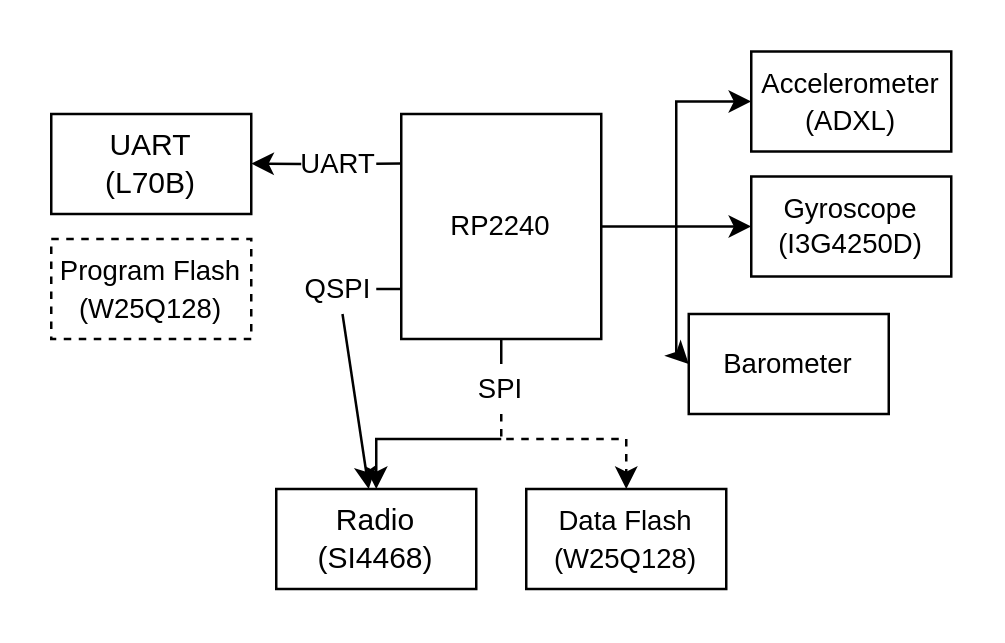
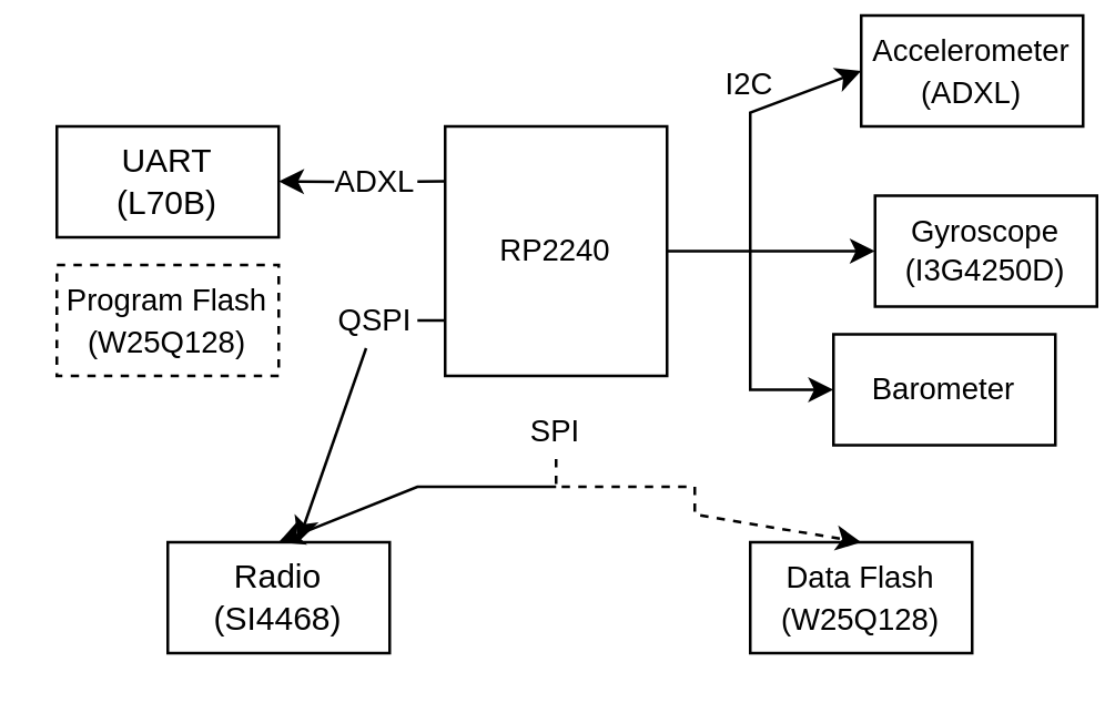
+ <mxCell id="19" value="I2C" style="text;html=1;strokeColor=none;fillColor=none;align=center;verticalAlign=middle;whiteSpace=wrap;rounded=0;fontSize=11;" parent="1" vertex="1"><mxGeometry x="240" y="20" width="60" height="20" as="geometry" /></mxCell>
- <mxCell id="13" value="&lt;font style=&quot;font-size: 11px;&quot;&gt;Accelerometer&lt;br&gt;(ADXL)&lt;/font&gt;" style="rounded=0;whiteSpace=wrap;html=1;" parent="1" vertex="1"><mxGeometry x="300" y="20" width="80" height="40" as="geometry" /></mxCell>
+ <mxCell id="13" value="&lt;font style=&quot;font-size: 11px;&quot;&gt;Accelerometer&lt;br&gt;(ADXL)&lt;/font&gt;" style="rounded=0;whiteSpace=wrap;html=1;" parent="1" vertex="1"><mxGeometry x="310" y="5" width="80" height="40" as="geometry" /></mxCell>
- <mxCell id="22" value="UART" style="text;html=1;strokeColor=none;fillColor=none;align=center;verticalAlign=middle;whiteSpace=wrap;rounded=0;fontSize=11;" vertex="1" parent="1"><mxGeometry x="120" y="55" width="30" height="20" as="geometry" /></mxCell>
+ <mxCell id="22" value="ADXL" style="text;html=1;strokeColor=none;fillColor=none;align=center;verticalAlign=middle;whiteSpace=wrap;rounded=0;fontSize=11;" vertex="1" parent="1"><mxGeometry x="120" y="55" width="30" height="20" as="geometry" /></mxCell>
- <mxCell id="14" value="&lt;div style=&quot;font-size: 11px;&quot;&gt;&lt;font style=&quot;font-size: 11px;&quot;&gt;Gyroscope&lt;/font&gt;&lt;/div&gt;&lt;div style=&quot;font-size: 11px;&quot;&gt;&lt;font style=&quot;font-size: 11px;&quot;&gt;(I3G4250D)&lt;br&gt;&lt;/font&gt;&lt;/div&gt;" style="rounded=0;whiteSpace=wrap;html=1;" parent="1" vertex="1"><mxGeometry x="300" y="70" width="80" height="40" as="geometry" /></mxCell>
+ <mxCell id="14" value="&lt;div style=&quot;font-size: 11px;&quot;&gt;&lt;font style=&quot;font-size: 11px;&quot;&gt;Gyroscope&lt;/font&gt;&lt;/div&gt;&lt;div style=&quot;font-size: 11px;&quot;&gt;&lt;font style=&quot;font-size: 11px;&quot;&gt;(I3G4250D)&lt;br&gt;&lt;/font&gt;&lt;/div&gt;" style="rounded=0;whiteSpace=wrap;html=1;" parent="1" vertex="1"><mxGeometry x="315" y="70" width="80" height="40" as="geometry" /></mxCell>
- <mxCell id="10" value="" style="endArrow=none;html=1;rounded=0;fontSize=11;strokeColor=default;entryX=0.5;entryY=0;entryDx=0;entryDy=0;exitX=0.5;exitY=1;exitDx=0;exitDy=0;" parent="1" source="2" target="9" edge="1"><mxGeometry width="50" height="50" relative="1" as="geometry"><mxPoint x="240" y="115.02" as="sourcePoint" /><mxPoint x="320" y="135" as="targetPoint" /><Array as="points" /></mxGeometry></mxCell>
- <mxCell id="15" value="&lt;font style=&quot;font-size: 11px;&quot;&gt;Barometer&lt;/font&gt;" style="rounded=0;whiteSpace=wrap;html=1;" parent="1" vertex="1"><mxGeometry x="275" y="125" width="80" height="40" as="geometry" /></mxCell>
+ <mxCell id="15" value="&lt;font style=&quot;font-size: 11px;&quot;&gt;Barometer&lt;/font&gt;" style="rounded=0;whiteSpace=wrap;html=1;" parent="1" vertex="1"><mxGeometry x="300" y="120" width="80" height="40" as="geometry" /></mxCell>
- <mxCell id="11" value="Radio&lt;br&gt;(SI4468)" style="rounded=0;whiteSpace=wrap;html=1;" parent="1" vertex="1"><mxGeometry x="110" y="195" width="80" height="40" as="geometry" /></mxCell>
+ <mxCell id="11" value="Radio&lt;br&gt;(SI4468)" style="rounded=0;whiteSpace=wrap;html=1;" parent="1" vertex="1"><mxGeometry x="60" y="195" width="80" height="40" as="geometry" /></mxCell>
- <mxCell id="7" value="&lt;font style=&quot;font-size: 11px;&quot;&gt;Data Flash&lt;br&gt;(W25Q128)&lt;/font&gt;" style="rounded=0;whiteSpace=wrap;html=1;" parent="1" vertex="1"><mxGeometry x="210" y="195" width="80" height="40" as="geometry" /></mxCell>
+ <mxCell id="7" value="&lt;font style=&quot;font-size: 11px;&quot;&gt;Data Flash&lt;br&gt;(W25Q128)&lt;/font&gt;" style="rounded=0;whiteSpace=wrap;html=1;" parent="1" vertex="1"><mxGeometry x="270" y="195" width="80" height="40" as="geometry" /></mxCell>
